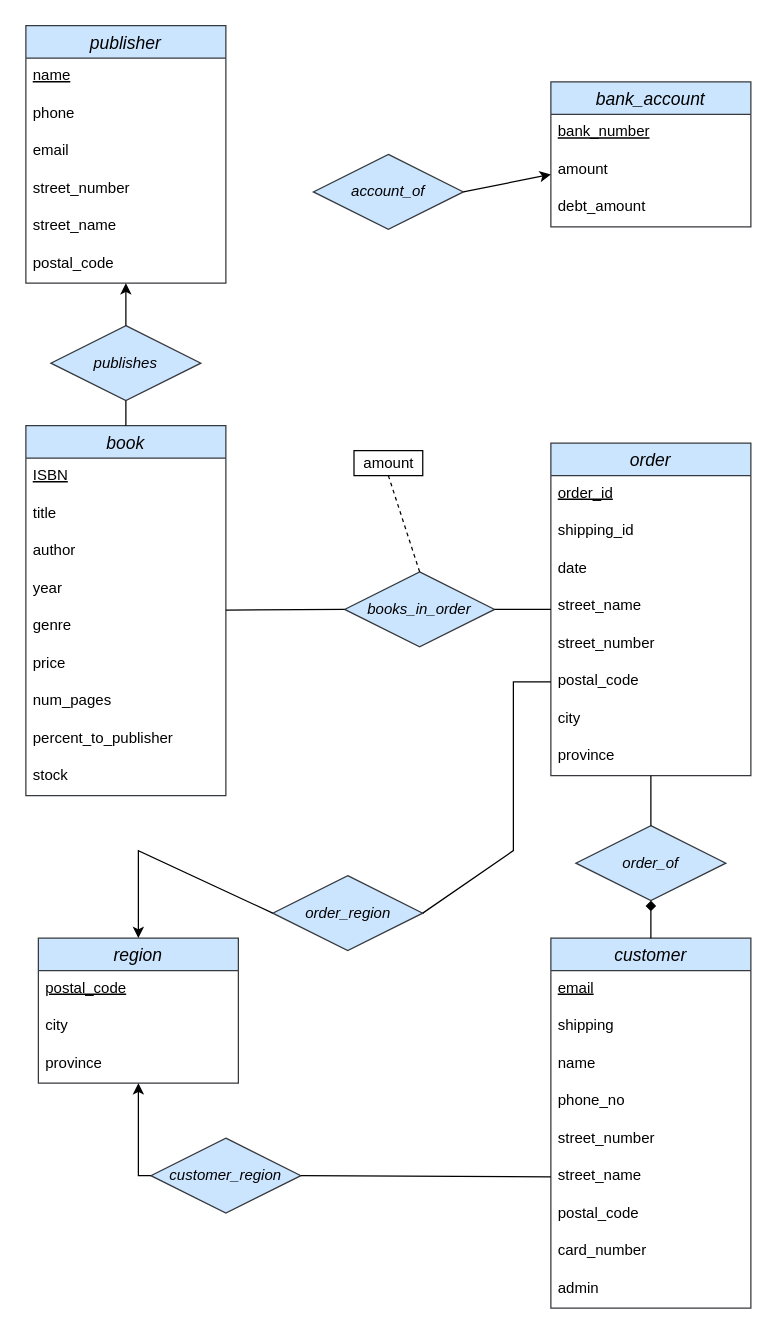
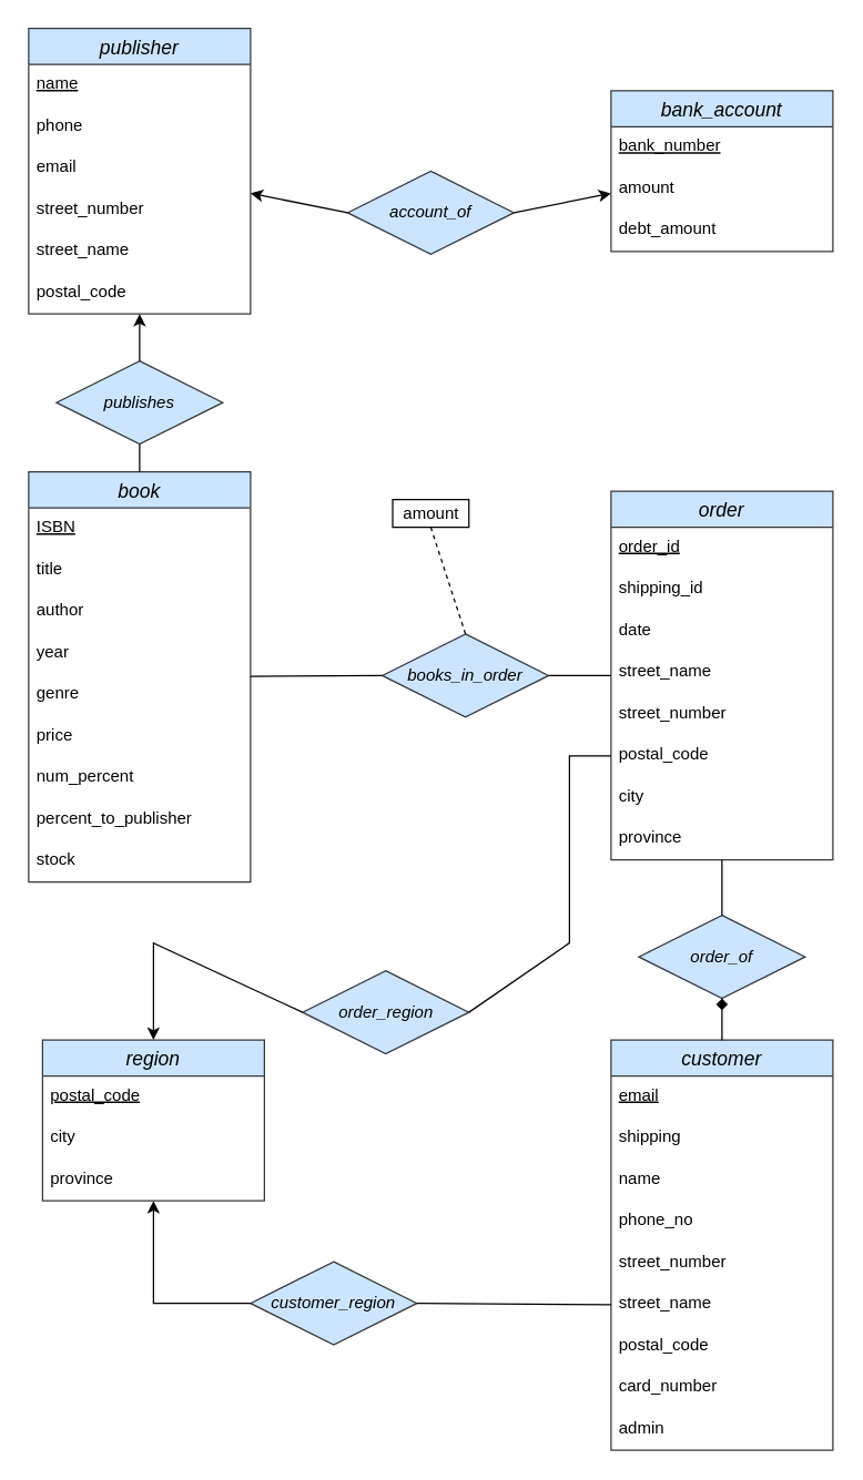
+ <mxCell id="49" value="" style="endArrow=classic;html=1;rounded=0;exitX=0;exitY=0.5;exitDx=0;exitDy=0;" parent="1" source="44" target="12" edge="1"><mxGeometry width="50" height="50" relative="1" as="geometry"><mxPoint x="210" y="250" as="sourcePoint" /><mxPoint x="180" y="138" as="targetPoint" /></mxGeometry></mxCell>
- <mxCell id="9" value="num_pages" style="text;strokeColor=none;fillColor=none;spacingLeft=4;spacingRight=4;overflow=hidden;rotatable=0;points=[[0,0.5],[1,0.5]];portConstraint=eastwest;fontSize=12;" parent="2" vertex="1"><mxGeometry y="206" width="160" height="30" as="geometry" /></mxCell>
+ <mxCell id="9" value="num_percent" style="text;strokeColor=none;fillColor=none;spacingLeft=4;spacingRight=4;overflow=hidden;rotatable=0;points=[[0,0.5],[1,0.5]];portConstraint=eastwest;fontSize=12;" parent="2" vertex="1"><mxGeometry y="206" width="160" height="30" as="geometry" /></mxCell>
- <mxCell id="56" value="&lt;i&gt;customer_region&lt;/i&gt;" style="shape=rhombus;perimeter=rhombusPerimeter;whiteSpace=wrap;html=1;align=center;fillColor=#cce5ff;strokeColor=#36393d;" parent="1" vertex="1"><mxGeometry x="120" y="910" width="120" height="60" as="geometry" /></mxCell>
+ <mxCell id="56" value="&lt;i&gt;customer_region&lt;/i&gt;" style="shape=rhombus;perimeter=rhombusPerimeter;whiteSpace=wrap;html=1;align=center;fillColor=#cce5ff;strokeColor=#36393d;" parent="1" vertex="1"><mxGeometry x="180" y="910" width="120" height="60" as="geometry" /></mxCell>
